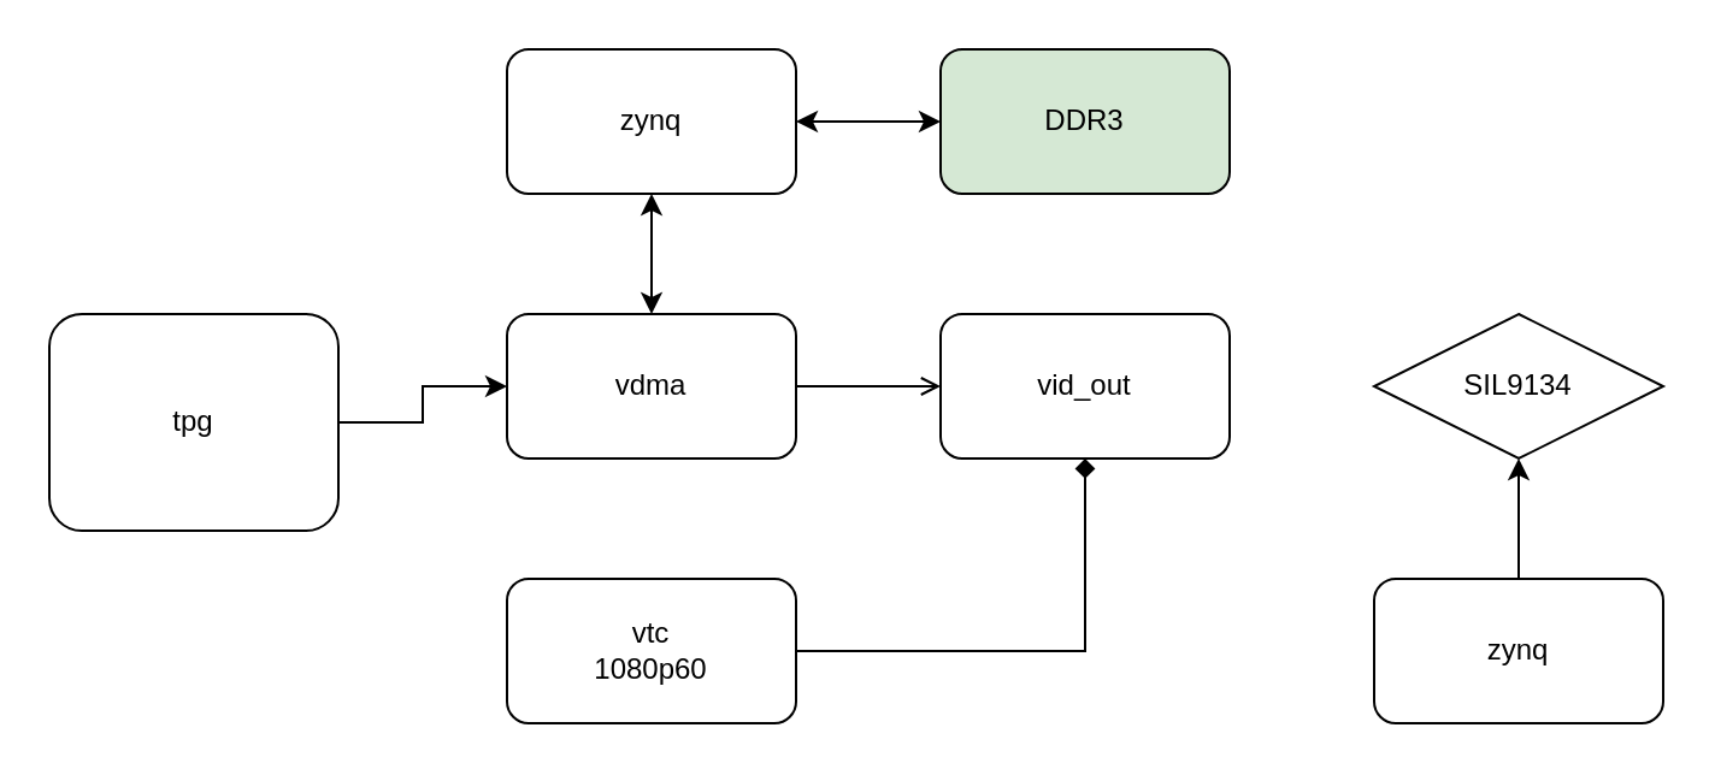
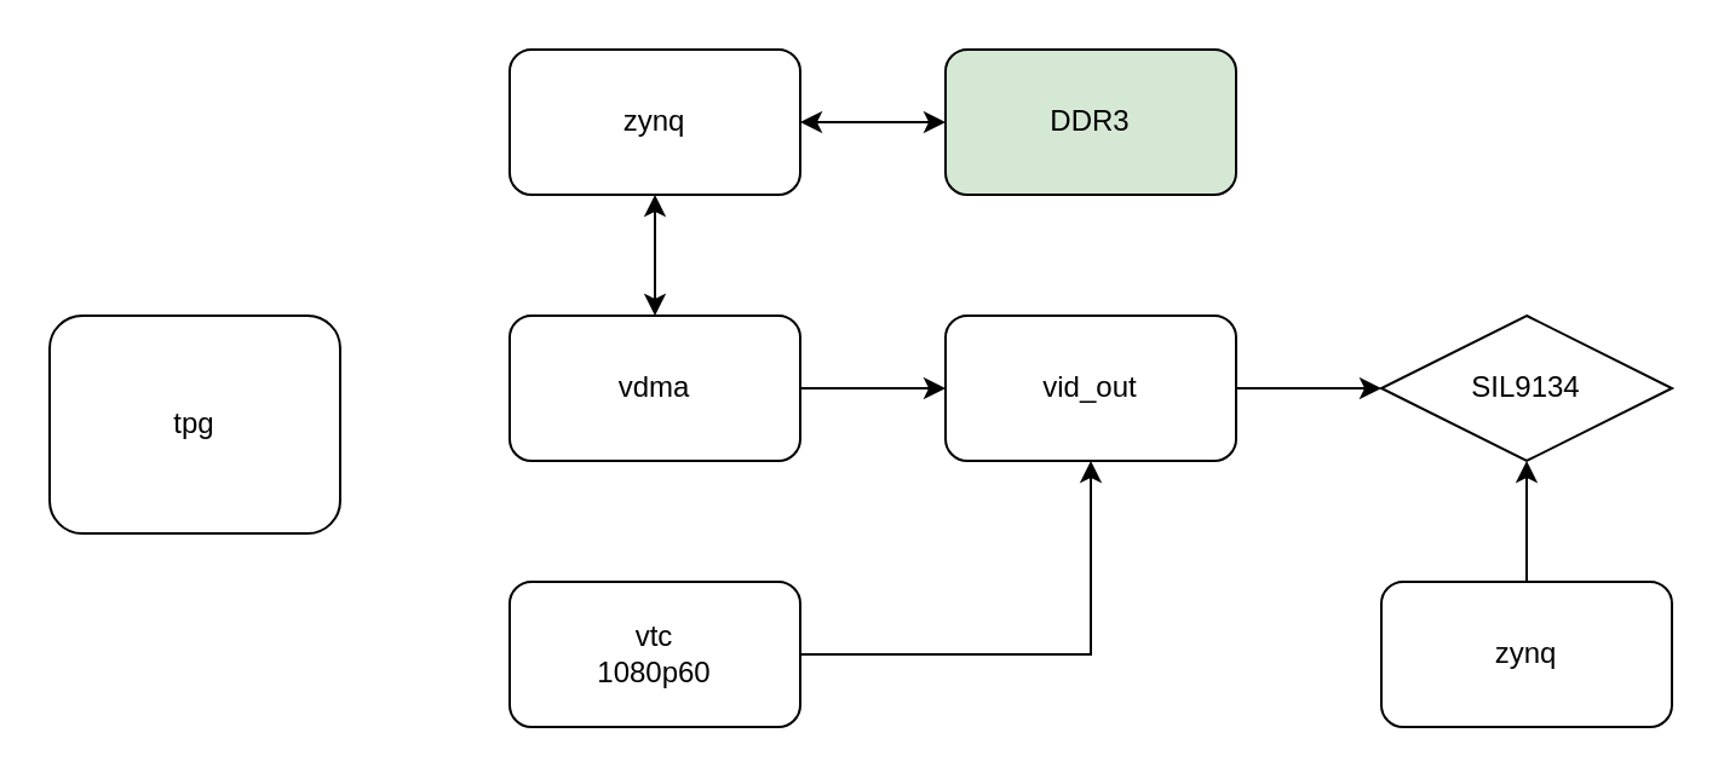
- <mxCell id="9" style="edgeStyle=orthogonalEdgeStyle;rounded=0;orthogonalLoop=1;jettySize=auto;html=1;exitX=1;exitY=0.5;exitDx=0;exitDy=0;entryX=0;entryY=0.5;entryDx=0;entryDy=0;endArrow=open;" parent="1" source="10" target="5" edge="1"><mxGeometry relative="1" as="geometry" /></mxCell>
+ <mxCell id="9" style="edgeStyle=orthogonalEdgeStyle;rounded=0;orthogonalLoop=1;jettySize=auto;html=1;exitX=1;exitY=0.5;exitDx=0;exitDy=0;entryX=0;entryY=0.5;entryDx=0;entryDy=0;" parent="1" source="10" target="5" edge="1"><mxGeometry relative="1" as="geometry" /></mxCell>
+ <mxCell id="4" style="edgeStyle=orthogonalEdgeStyle;rounded=0;orthogonalLoop=1;jettySize=auto;html=1;exitX=1;exitY=0.5;exitDx=0;exitDy=0;entryX=0;entryY=0.5;entryDx=0;entryDy=0;" parent="1" source="5" target="8" edge="1"><mxGeometry relative="1" as="geometry" /></mxCell>
- <mxCell id="2" style="edgeStyle=orthogonalEdgeStyle;rounded=0;orthogonalLoop=1;jettySize=auto;html=1;exitX=1;exitY=0.5;exitDx=0;exitDy=0;entryX=0;entryY=0.5;entryDx=0;entryDy=0;" parent="1" source="3" target="10" edge="1"><mxGeometry relative="1" as="geometry" /></mxCell>
- <mxCell id="6" style="edgeStyle=orthogonalEdgeStyle;rounded=0;orthogonalLoop=1;jettySize=auto;html=1;exitX=1;exitY=0.5;exitDx=0;exitDy=0;entryX=0.5;entryY=1;entryDx=0;entryDy=0;endArrow=diamond;" parent="1" source="7" target="5" edge="1"><mxGeometry relative="1" as="geometry" /></mxCell>
+ <mxCell id="6" style="edgeStyle=orthogonalEdgeStyle;rounded=0;orthogonalLoop=1;jettySize=auto;html=1;exitX=1;exitY=0.5;exitDx=0;exitDy=0;entryX=0.5;entryY=1;entryDx=0;entryDy=0;" parent="1" source="7" target="5" edge="1"><mxGeometry relative="1" as="geometry" /></mxCell>
